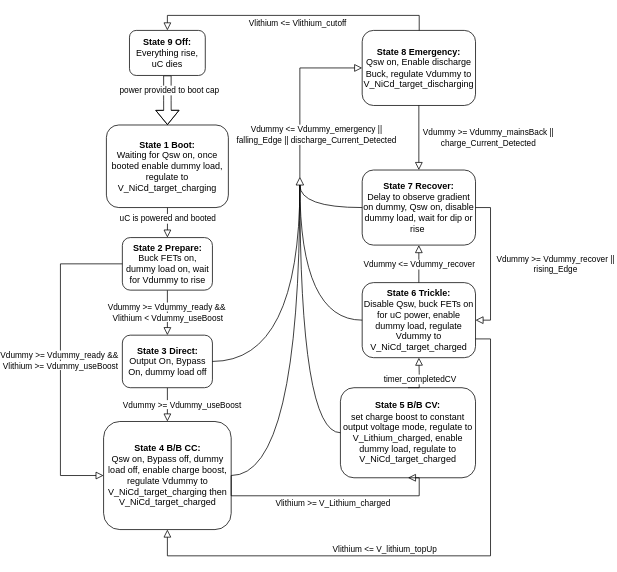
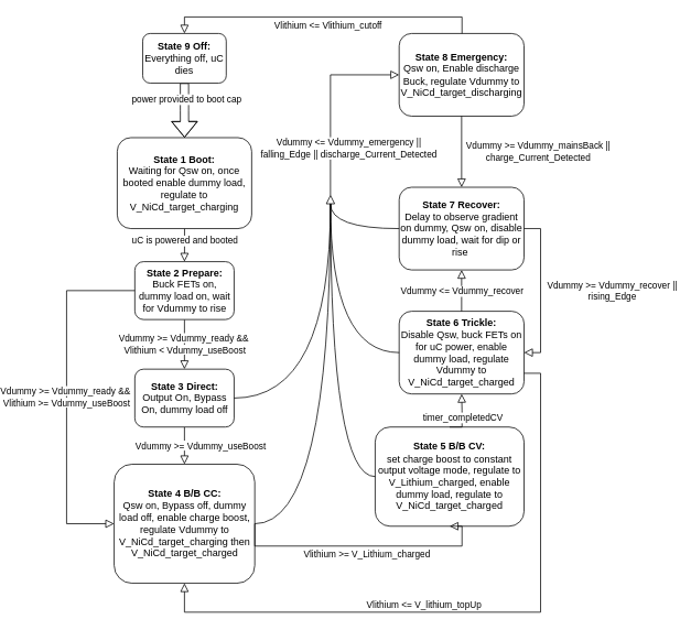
- <mxCell id="27" value="&lt;b&gt;State 9 Off:&lt;/b&gt;&lt;div&gt;Everything rise, uC dies&lt;/div&gt;" style="rounded=1;whiteSpace=wrap;html=1;fontSize=12;glass=0;strokeWidth=1;shadow=0;" parent="1" vertex="1"><mxGeometry x="112" y="40" width="101" height="60" as="geometry" /></mxCell>
+ <mxCell id="27" value="&lt;b&gt;State 9 Off:&lt;/b&gt;&lt;div&gt;Everything off, uC dies&lt;/div&gt;" style="rounded=1;whiteSpace=wrap;html=1;fontSize=12;glass=0;strokeWidth=1;shadow=0;" parent="1" vertex="1"><mxGeometry x="112" y="40" width="101" height="60" as="geometry" /></mxCell>
